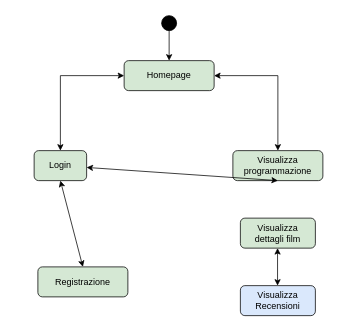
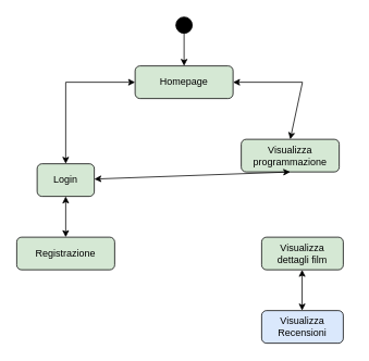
- <mxCell id="8" value="Visualizza&lt;br&gt;programmazione" style="rounded=1;whiteSpace=wrap;html=1;fillColor=#d5e8d4;strokeColor=#000000;" vertex="1" parent="1"><mxGeometry x="310" y="200" width="120" height="40" as="geometry" /></mxCell>
+ <mxCell id="8" value="Visualizza&lt;br&gt;programmazione" style="rounded=1;whiteSpace=wrap;html=1;fillColor=#d5e8d4;strokeColor=#000000;" vertex="1" parent="1"><mxGeometry x="295" y="170" width="120" height="40" as="geometry" /></mxCell>
- <mxCell id="6" value="Registrazione" style="rounded=1;whiteSpace=wrap;html=1;fillColor=#d5e8d4;strokeColor=#000000;" vertex="1" parent="1"><mxGeometry x="50" y="355" width="120" height="40" as="geometry" /></mxCell>
+ <mxCell id="6" value="Registrazione" style="rounded=1;whiteSpace=wrap;html=1;fillColor=#d5e8d4;strokeColor=#000000;" vertex="1" parent="1"><mxGeometry x="20" y="290" width="120" height="40" as="geometry" /></mxCell>
